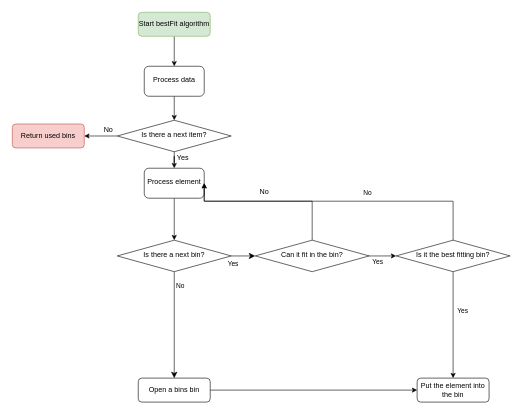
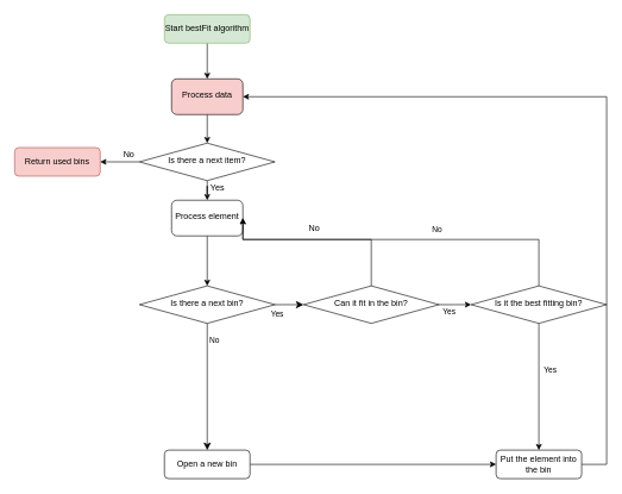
- <mxCell id="5" value="Process data" style="rounded=1;whiteSpace=wrap;html=1;shadow=0;fontFamily=Helvetica;fontSize=12;align=center;strokeWidth=1;spacing=6;spacingTop=-4;" parent="1" vertex="1"><mxGeometry x="240" y="110" width="100" height="50" as="geometry" /></mxCell>
+ <mxCell id="5" value="Process data" style="rounded=1;whiteSpace=wrap;html=1;shadow=0;fontFamily=Helvetica;fontSize=12;align=center;strokeWidth=1;spacing=6;spacingTop=-4;fillColor=#f8cecc;" parent="1" vertex="1"><mxGeometry x="240" y="110" width="100" height="50" as="geometry" /></mxCell>
+ <mxCell id="13" style="edgeStyle=orthogonalEdgeStyle;rounded=0;orthogonalLoop=1;jettySize=auto;html=1;exitX=1;exitY=0.5;exitDx=0;exitDy=0;entryX=1;entryY=0.5;entryDx=0;entryDy=0;endArrow=classic;endFill=1;" parent="1" source="14" target="5" edge="1"><mxGeometry relative="1" as="geometry"><Array as="points"><mxPoint x="850" y="650" /><mxPoint x="850" y="135" /></Array></mxGeometry></mxCell>
- <mxCell id="10" value="Open a bins bin" style="rounded=1;whiteSpace=wrap;html=1;fontSize=12;glass=0;strokeWidth=1;shadow=0;" parent="1" vertex="1"><mxGeometry x="230" y="630" width="120" height="40" as="geometry" /></mxCell>
+ <mxCell id="10" value="Open a new bin" style="rounded=1;whiteSpace=wrap;html=1;fontSize=12;glass=0;strokeWidth=1;shadow=0;" parent="1" vertex="1"><mxGeometry x="230" y="630" width="120" height="40" as="geometry" /></mxCell>
